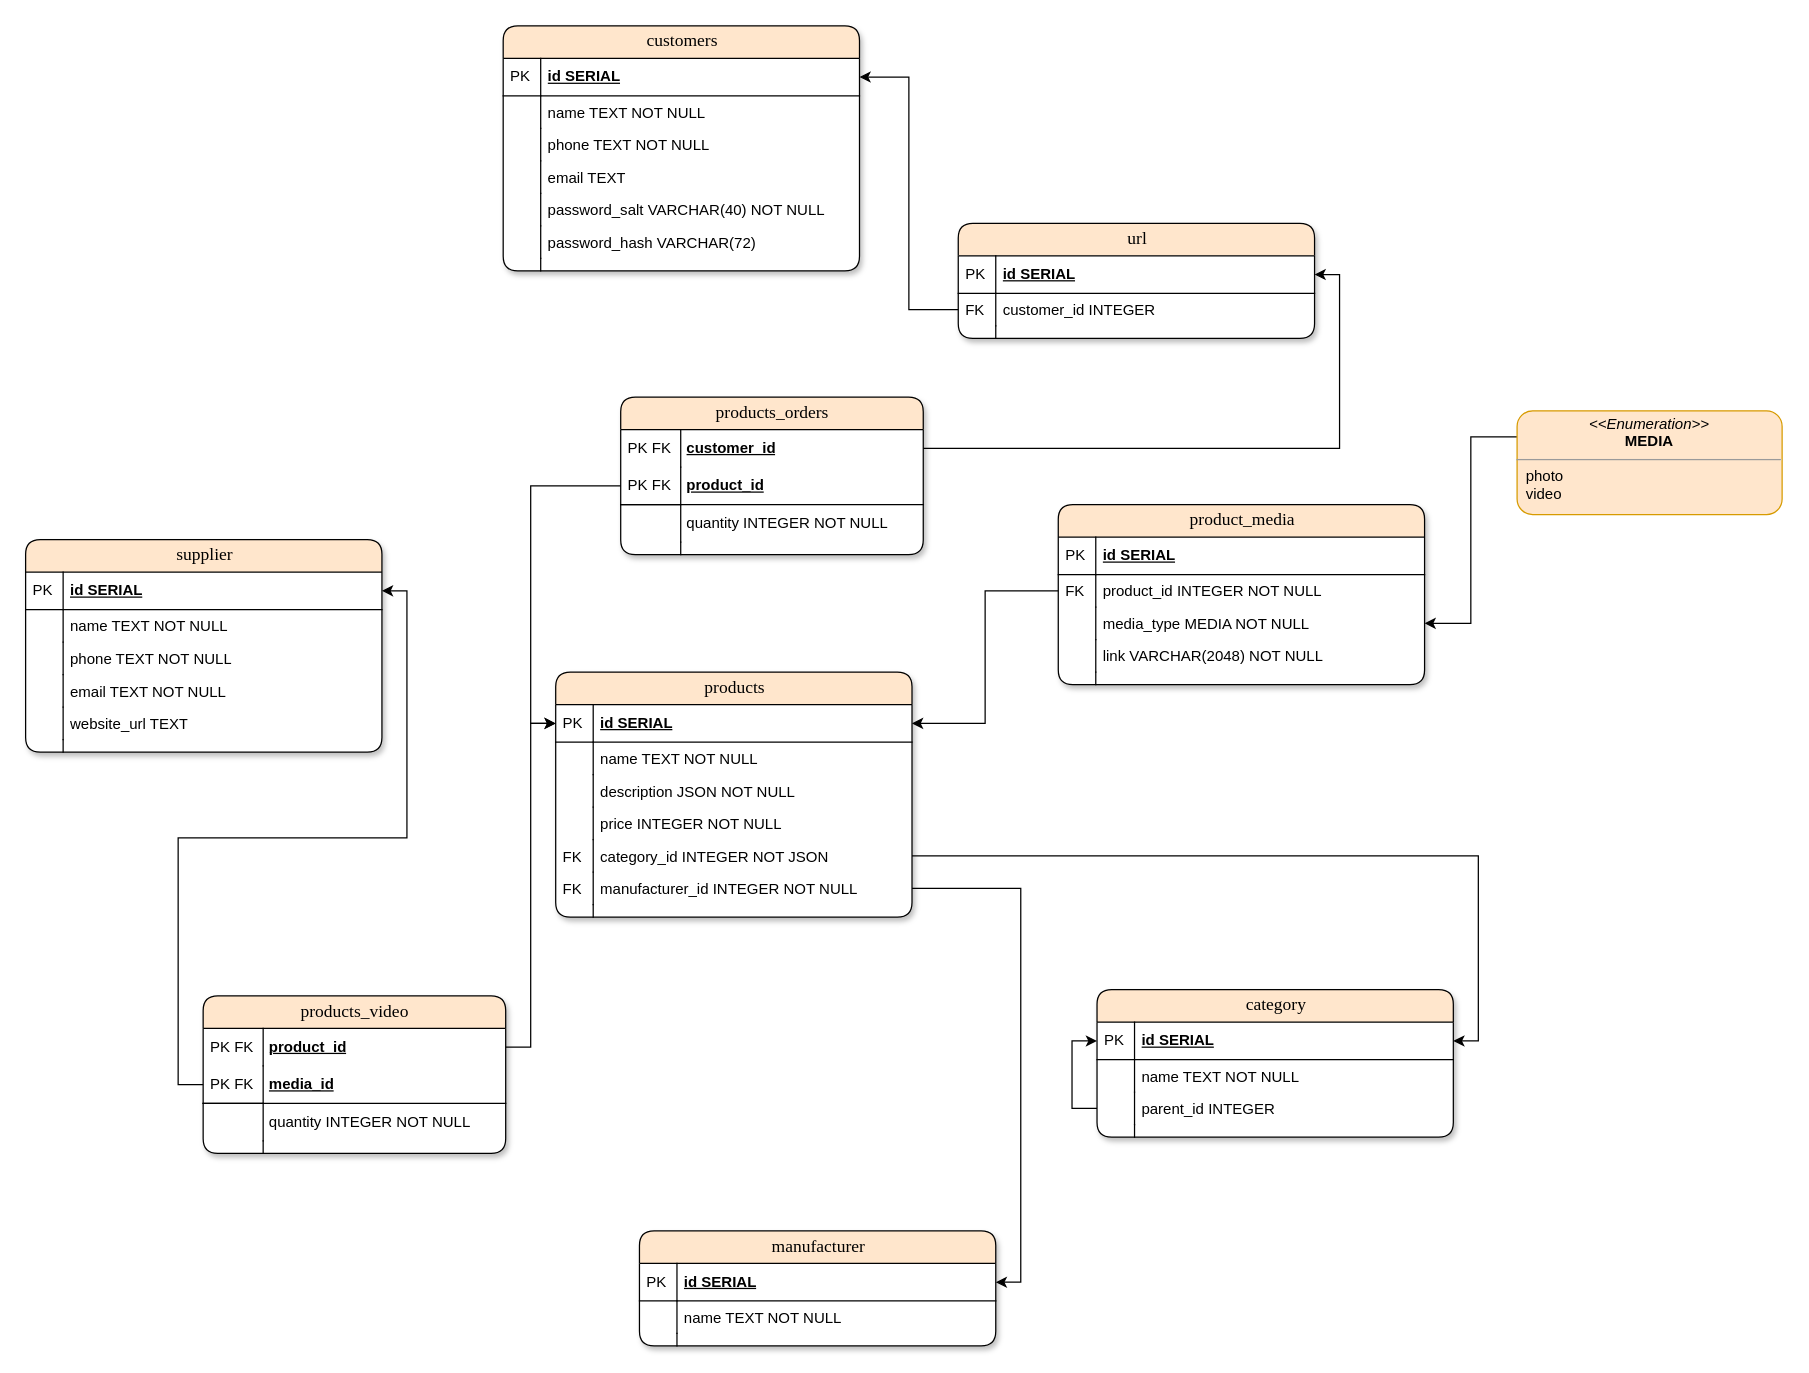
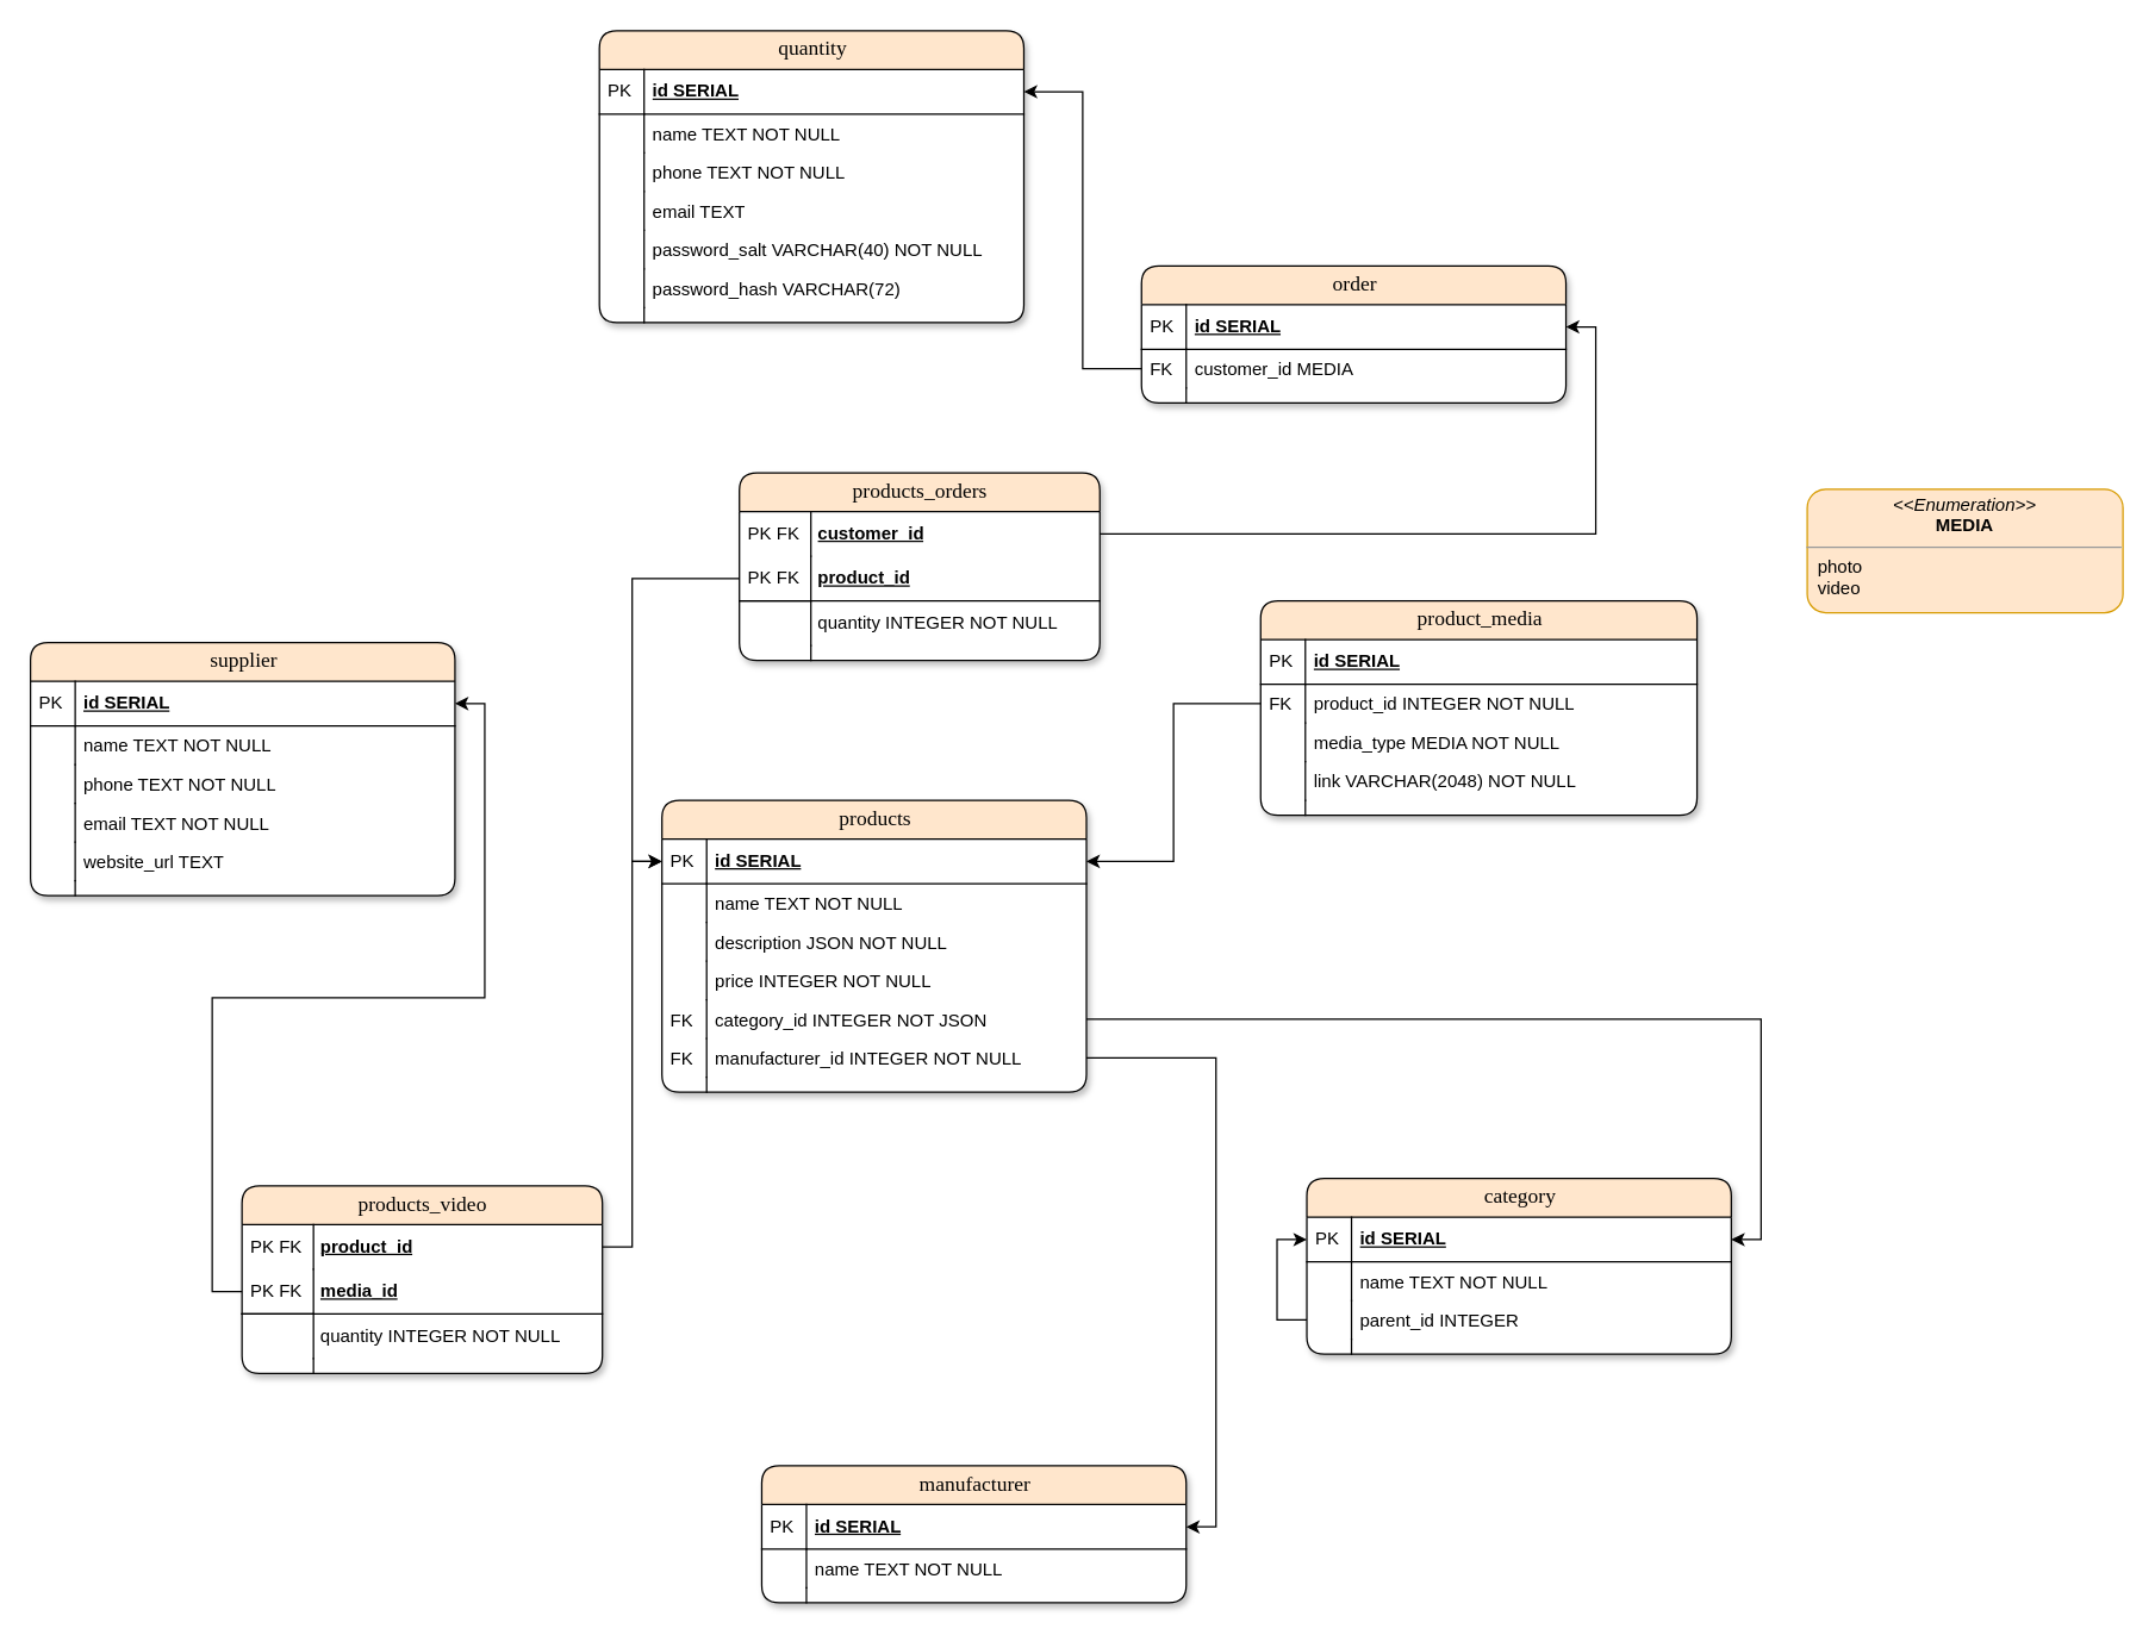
- <mxCell id="31" value="customers" style="swimlane;html=1;fontStyle=0;childLayout=stackLayout;horizontal=1;startSize=26;fillColor=#ffe6cc;horizontalStack=0;resizeParent=1;resizeLast=0;collapsible=1;marginBottom=0;swimlaneFillColor=#ffffff;align=center;shadow=1;comic=0;labelBackgroundColor=none;strokeWidth=1;fontFamily=Verdana;fontSize=14;strokeColor=default;rounded=1;sketch=0;glass=0;swimlaneLine=1;" parent="1" vertex="1"><mxGeometry x="402" y="20" width="285" height="196" as="geometry" /></mxCell>
+ <mxCell id="31" value="quantity" style="swimlane;html=1;fontStyle=0;childLayout=stackLayout;horizontal=1;startSize=26;fillColor=#ffe6cc;horizontalStack=0;resizeParent=1;resizeLast=0;collapsible=1;marginBottom=0;swimlaneFillColor=#ffffff;align=center;shadow=1;comic=0;labelBackgroundColor=none;strokeWidth=1;fontFamily=Verdana;fontSize=14;strokeColor=default;rounded=1;sketch=0;glass=0;swimlaneLine=1;" parent="1" vertex="1"><mxGeometry x="402" y="20" width="285" height="196" as="geometry" /></mxCell>
- <mxCell id="57" value="url" style="swimlane;html=1;fontStyle=0;childLayout=stackLayout;horizontal=1;startSize=26;fillColor=#ffe6cc;horizontalStack=0;resizeParent=1;resizeLast=0;collapsible=1;marginBottom=0;swimlaneFillColor=#ffffff;align=center;shadow=1;comic=0;labelBackgroundColor=none;strokeWidth=1;fontFamily=Verdana;fontSize=14;strokeColor=default;rounded=1;sketch=0;glass=0;swimlaneLine=1;" parent="1" vertex="1"><mxGeometry x="766" y="178" width="285" height="92" as="geometry" /></mxCell>
+ <mxCell id="57" value="order" style="swimlane;html=1;fontStyle=0;childLayout=stackLayout;horizontal=1;startSize=26;fillColor=#ffe6cc;horizontalStack=0;resizeParent=1;resizeLast=0;collapsible=1;marginBottom=0;swimlaneFillColor=#ffffff;align=center;shadow=1;comic=0;labelBackgroundColor=none;strokeWidth=1;fontFamily=Verdana;fontSize=14;strokeColor=default;rounded=1;sketch=0;glass=0;swimlaneLine=1;" parent="1" vertex="1"><mxGeometry x="766" y="178" width="285" height="92" as="geometry" /></mxCell>
- <mxCell id="60" value="customer_id INTEGER" style="shape=partialRectangle;top=0;left=0;right=0;bottom=0;html=1;align=left;verticalAlign=top;fillColor=none;spacingLeft=34;spacingRight=4;whiteSpace=wrap;overflow=hidden;rotatable=0;points=[[0,0.5],[1,0.5]];portConstraint=eastwest;dropTarget=0;rounded=1;" parent="57" vertex="1"><mxGeometry y="56" width="285" height="26" as="geometry" /></mxCell>
+ <mxCell id="60" value="customer_id MEDIA" style="shape=partialRectangle;top=0;left=0;right=0;bottom=0;html=1;align=left;verticalAlign=top;fillColor=none;spacingLeft=34;spacingRight=4;whiteSpace=wrap;overflow=hidden;rotatable=0;points=[[0,0.5],[1,0.5]];portConstraint=eastwest;dropTarget=0;rounded=1;" parent="57" vertex="1"><mxGeometry y="56" width="285" height="26" as="geometry" /></mxCell>
- <mxCell id="29" style="edgeStyle=orthogonalEdgeStyle;rounded=0;orthogonalLoop=1;jettySize=auto;html=1;entryX=1;entryY=0.5;entryDx=0;entryDy=0;exitX=0;exitY=0.25;exitDx=0;exitDy=0;" edge="1" parent="1" source="30" target="22"><mxGeometry relative="1" as="geometry" /></mxCell>
